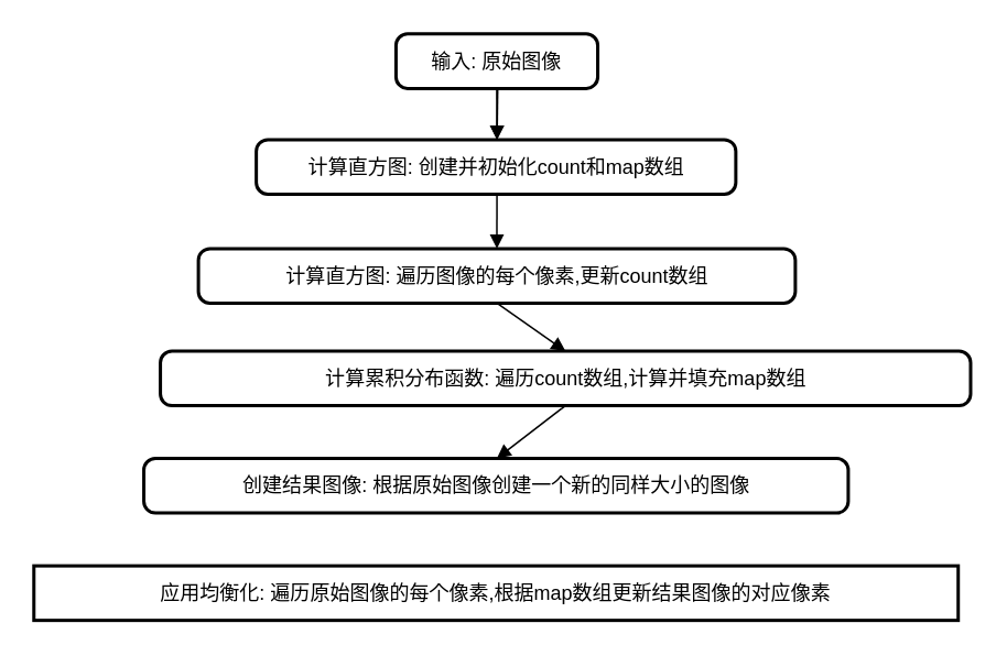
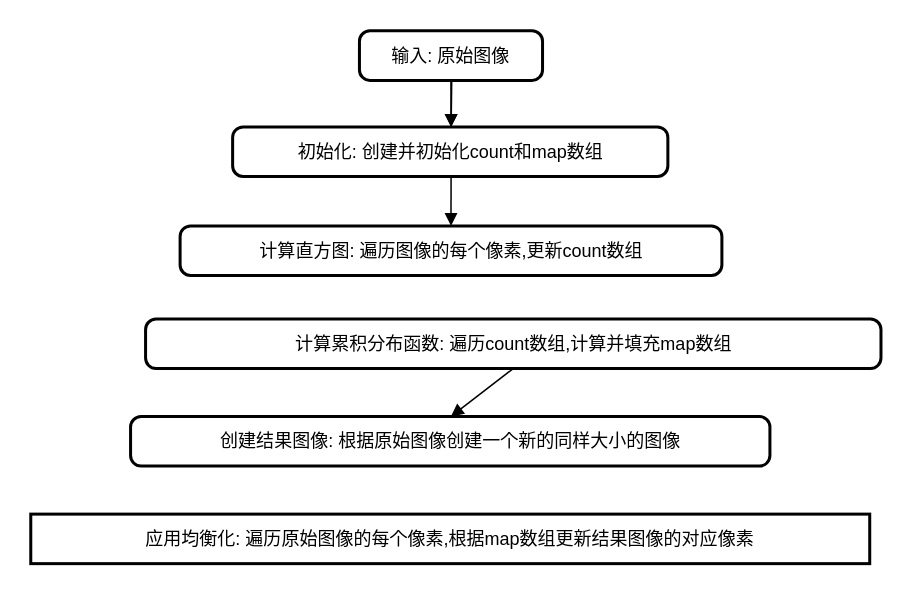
- <mxCell id="3" value="计算直方图: 创建并初始化count和map数组" style="rounded=1;absoluteArcSize=1;arcSize=14;whiteSpace=wrap;strokeWidth=2;" vertex="1" parent="1"><mxGeometry x="154.5" y="84" width="290" height="33" as="geometry" /></mxCell>
+ <mxCell id="3" value="初始化: 创建并初始化count和map数组" style="rounded=1;absoluteArcSize=1;arcSize=14;whiteSpace=wrap;strokeWidth=2;" vertex="1" parent="1"><mxGeometry x="154.5" y="84" width="290" height="33" as="geometry" /></mxCell>
- <mxCell id="10" value="" style="curved=1;startArrow=none;endArrow=block;exitX=0.5;exitY=1.006;entryX=0.5;entryY=0.006;rounded=0;" edge="1" parent="1" source="4" target="5"><mxGeometry relative="1" as="geometry"><Array as="points" /></mxGeometry></mxCell>
